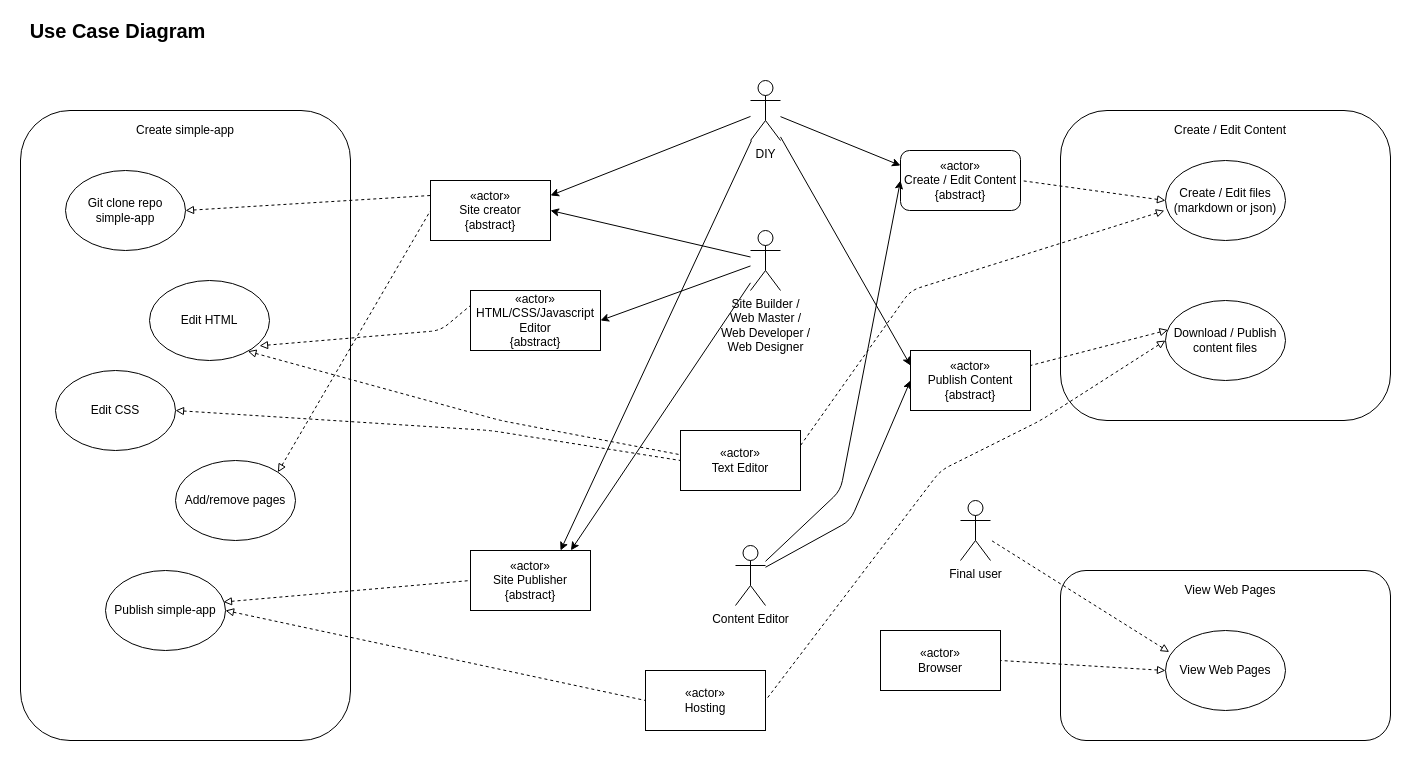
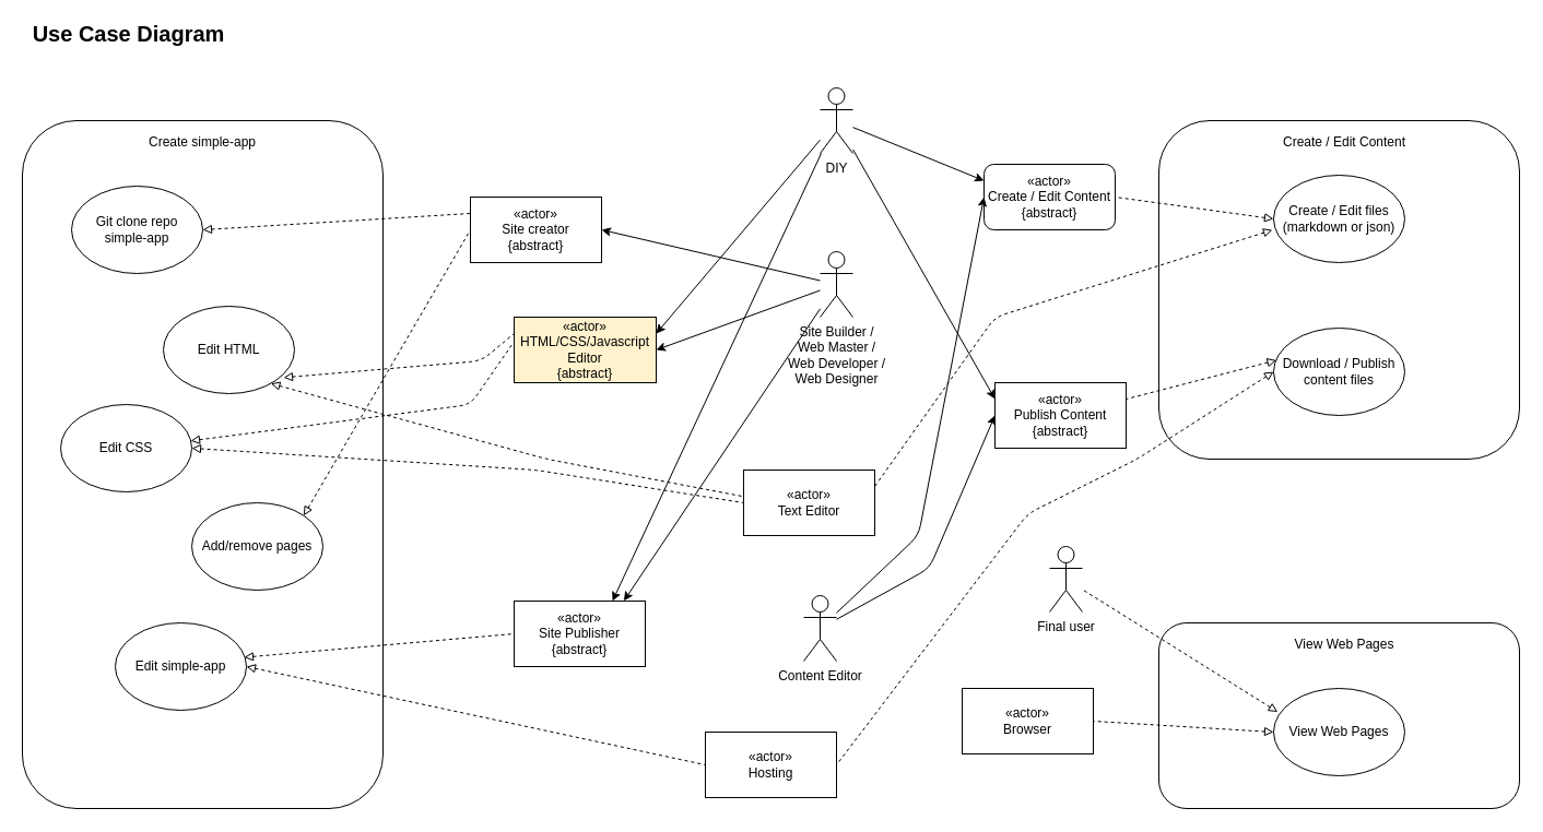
- <mxCell id="15" value="" style="endArrow=classic;html=1;entryX=1;entryY=0.25;entryDx=0;entryDy=0;" edge="1" parent="1" source="3" target="4"><mxGeometry width="50" height="50" relative="1" as="geometry"><mxPoint x="730" y="745" as="sourcePoint" /><mxPoint x="380" y="730" as="targetPoint" /></mxGeometry></mxCell>
+ <mxCell id="14" value="" style="endArrow=classic;html=1;entryX=1;entryY=0.25;entryDx=0;entryDy=0;" edge="1" parent="1" source="3" target="10"><mxGeometry width="50" height="50" relative="1" as="geometry"><mxPoint x="590" y="690" as="sourcePoint" /><mxPoint x="640" y="640" as="targetPoint" /></mxGeometry></mxCell>
- <mxCell id="10" value="«actor»&lt;br&gt;HTML/CSS/Javascript&lt;br&gt;Editor&lt;br&gt;{abstract}" style="rounded=0;whiteSpace=wrap;html=1;" vertex="1" parent="1"><mxGeometry x="470" y="290" width="130" height="60" as="geometry" /></mxCell>
+ <mxCell id="10" value="«actor»&lt;br&gt;HTML/CSS/Javascript&lt;br&gt;Editor&lt;br&gt;{abstract}" style="rounded=0;whiteSpace=wrap;html=1;fillColor=#fff2cc;" vertex="1" parent="1"><mxGeometry x="470" y="290" width="130" height="60" as="geometry" /></mxCell>
+ <mxCell id="50" value="" style="endArrow=none;dashed=1;html=1;entryX=-0.005;entryY=0.387;entryDx=0;entryDy=0;endFill=0;startArrow=block;startFill=0;exitX=0.992;exitY=0.416;exitDx=0;exitDy=0;exitPerimeter=0;entryPerimeter=0;" edge="1" parent="1" source="45" target="10"><mxGeometry width="50" height="50" relative="1" as="geometry"><mxPoint x="418.36" y="310" as="sourcePoint" /><mxPoint x="520" y="365" as="targetPoint" /><Array as="points"><mxPoint x="430" y="370" /></Array></mxGeometry></mxCell>
- <mxCell id="13" value="Publish simple-app" style="ellipse;whiteSpace=wrap;html=1;" vertex="1" parent="1"><mxGeometry x="105" y="570" width="120" height="80" as="geometry" /></mxCell>
+ <mxCell id="13" value="Edit simple-app" style="ellipse;whiteSpace=wrap;html=1;" vertex="1" parent="1"><mxGeometry x="105" y="570" width="120" height="80" as="geometry" /></mxCell>
